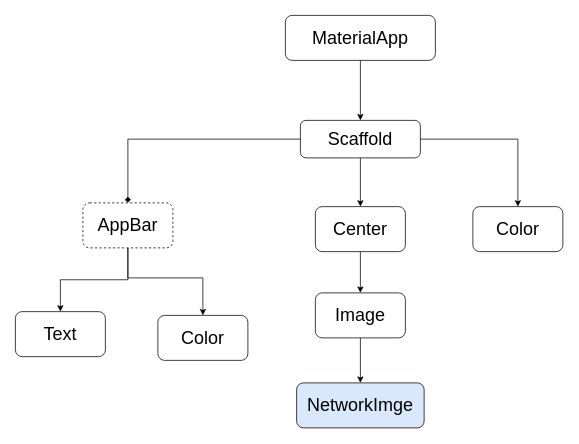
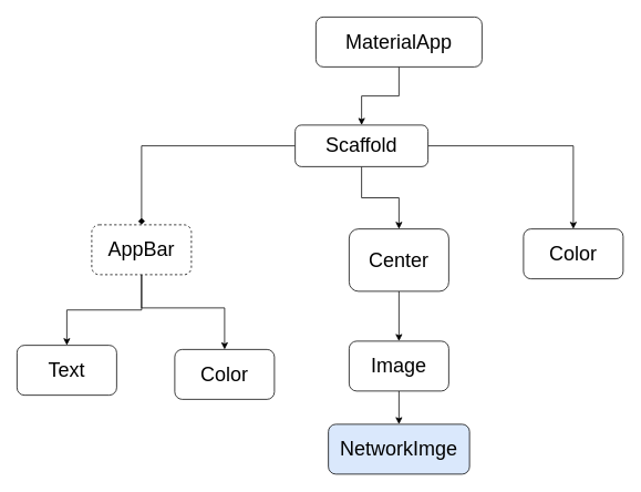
- <mxCell id="7" value="Scaffold" style="rounded=1;whiteSpace=wrap;html=1;fontSize=24;" parent="1" vertex="1"><mxGeometry x="400" y="160" width="160" height="50" as="geometry" /></mxCell>
+ <mxCell id="7" value="Scaffold" style="rounded=1;whiteSpace=wrap;html=1;fontSize=24;" parent="1" vertex="1"><mxGeometry x="355" y="150" width="160" height="50" as="geometry" /></mxCell>
- <mxCell id="10" value="Center" style="whiteSpace=wrap;html=1;fontSize=24;rounded=1;" parent="1" vertex="1"><mxGeometry x="420" y="275" width="120" height="60" as="geometry" /></mxCell>
+ <mxCell id="10" value="Center" style="whiteSpace=wrap;html=1;fontSize=24;rounded=1;" parent="1" vertex="1"><mxGeometry x="420" y="275" width="120" height="75" as="geometry" /></mxCell>
- <mxCell id="15" value="Image" style="whiteSpace=wrap;html=1;fontSize=24;rounded=1;" parent="1" vertex="1"><mxGeometry x="420" y="390" width="120" height="60" as="geometry" /></mxCell>
+ <mxCell id="15" value="Image" style="whiteSpace=wrap;html=1;fontSize=24;rounded=1;" parent="1" vertex="1"><mxGeometry x="420" y="410" width="120" height="60" as="geometry" /></mxCell>
